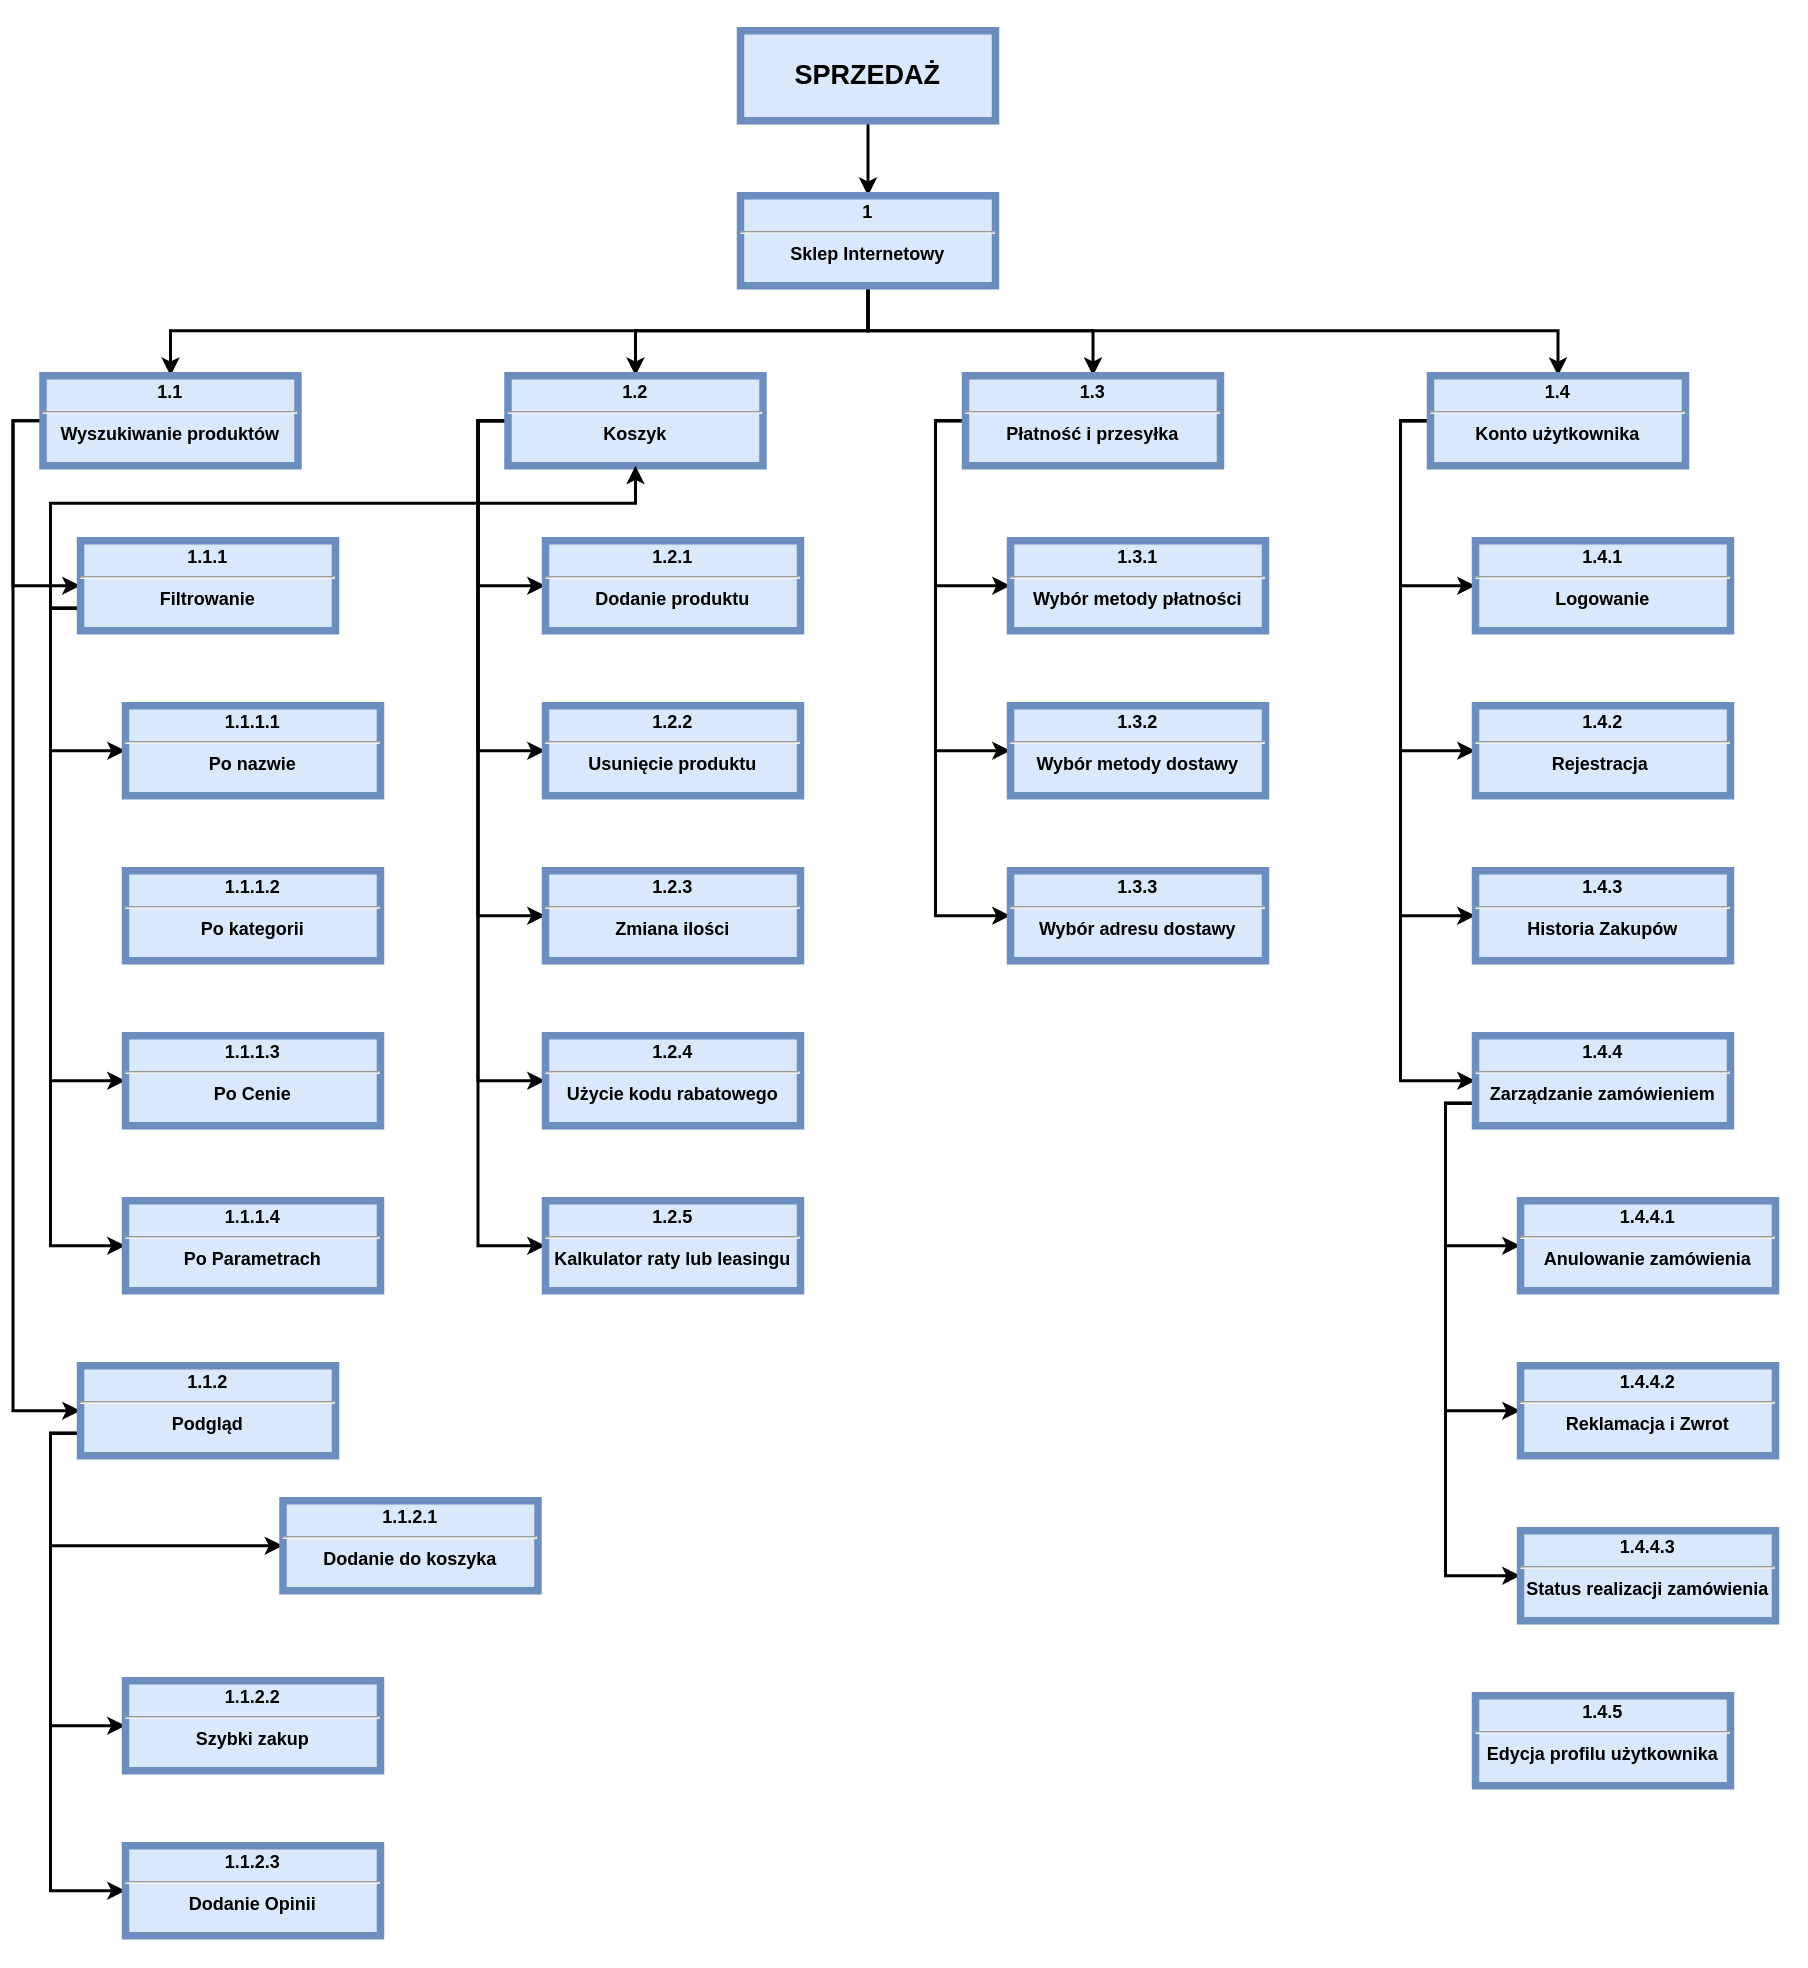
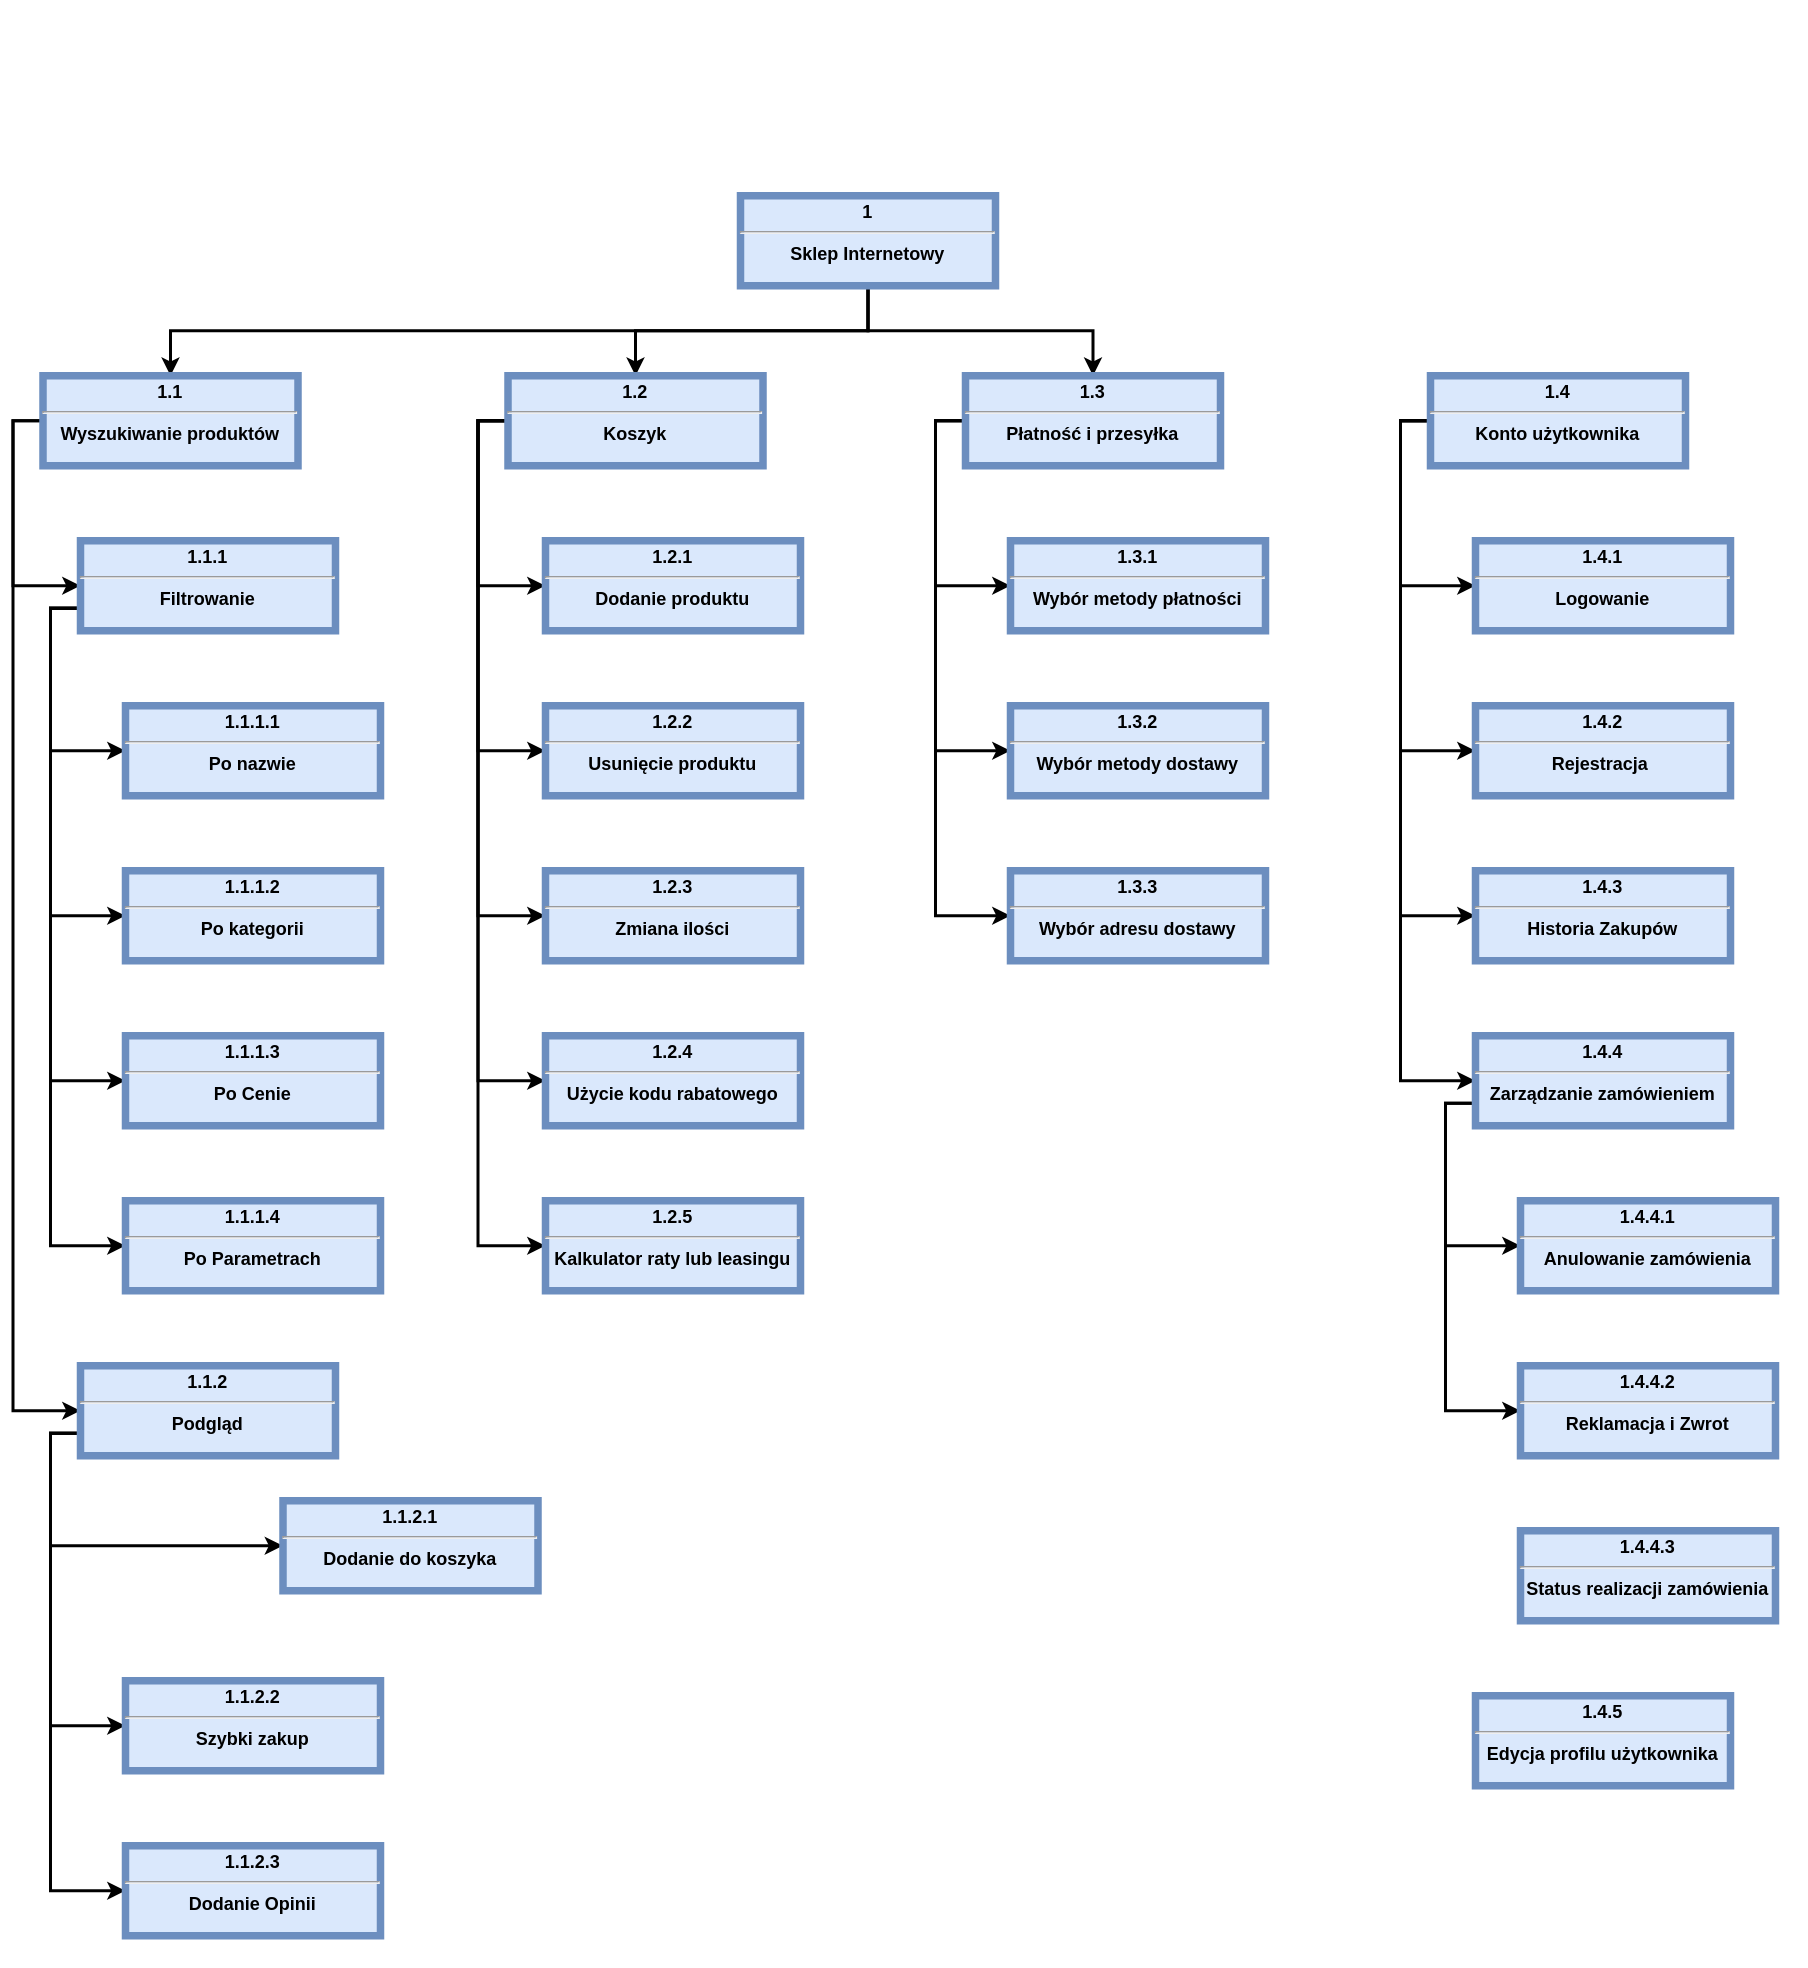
- <mxCell id="3" value="&lt;h2&gt;SPRZEDAŻ&lt;/h2&gt;" style="html=1;whiteSpace=wrap;fillColor=#dae8fc;strokeColor=#6c8ebf;strokeWidth=5;" vertex="1" parent="1"><mxGeometry x="485" y="20" width="170" height="60" as="geometry" /></mxCell>
- <mxCell id="2" style="edgeStyle=orthogonalEdgeStyle;rounded=0;orthogonalLoop=1;jettySize=auto;html=1;exitX=0.5;exitY=1;exitDx=0;exitDy=0;entryX=0.5;entryY=0;entryDx=0;entryDy=0;fontSize=11;strokeWidth=2;" edge="1" parent="1" source="3" target="8"><mxGeometry relative="1" as="geometry" /></mxCell>
- <mxCell id="7" style="edgeStyle=orthogonalEdgeStyle;rounded=0;orthogonalLoop=1;jettySize=auto;html=1;exitX=0.5;exitY=1;exitDx=0;exitDy=0;entryX=0.5;entryY=0;entryDx=0;entryDy=0;strokeWidth=2;fontSize=12;fontStyle=1" edge="1" parent="1" source="8" target="20"><mxGeometry relative="1" as="geometry" /></mxCell>
- <mxCell id="43" style="edgeStyle=orthogonalEdgeStyle;rounded=0;orthogonalLoop=1;jettySize=auto;html=1;exitX=0;exitY=0.75;exitDx=0;exitDy=0;strokeWidth=2;fontSize=12;fontStyle=1;" edge="1" parent="1" source="46" target="26"><mxGeometry relative="1" as="geometry" /></mxCell>
+ <mxCell id="43" style="edgeStyle=orthogonalEdgeStyle;rounded=0;orthogonalLoop=1;jettySize=auto;html=1;exitX=0;exitY=0.75;exitDx=0;exitDy=0;entryX=0;entryY=0.5;entryDx=0;entryDy=0;strokeWidth=2;fontSize=12;fontStyle=1" edge="1" parent="1" source="46" target="52"><mxGeometry relative="1" as="geometry" /></mxCell>
- <mxCell id="39" style="edgeStyle=orthogonalEdgeStyle;rounded=0;orthogonalLoop=1;jettySize=auto;html=1;exitX=0;exitY=0.75;exitDx=0;exitDy=0;entryX=0;entryY=0.5;entryDx=0;entryDy=0;strokeWidth=2;fontSize=12;fontStyle=1" edge="1" parent="1" source="40" target="59"><mxGeometry relative="1" as="geometry" /></mxCell>
